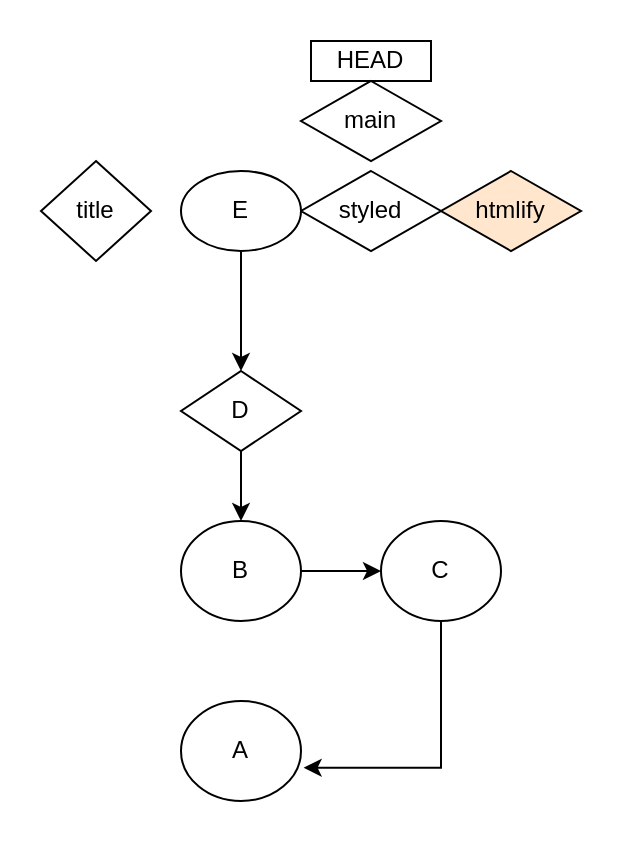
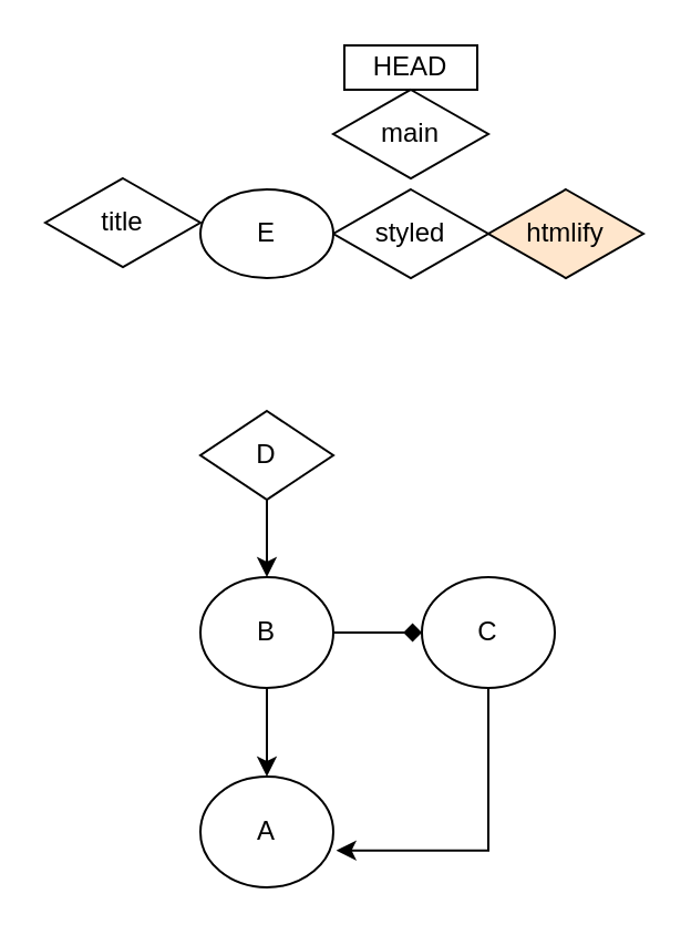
- <mxCell id="13" value="title" style="rhombus;whiteSpace=wrap;html=1;" vertex="1" parent="1"><mxGeometry x="20" y="80" width="55" height="50" as="geometry" /></mxCell>
+ <mxCell id="13" value="title" style="rhombus;whiteSpace=wrap;html=1;" vertex="1" parent="1"><mxGeometry x="20" y="80" width="70" height="40" as="geometry" /></mxCell>
- <mxCell id="14" value="" style="edgeStyle=orthogonalEdgeStyle;rounded=0;orthogonalLoop=1;jettySize=auto;html=1;" edge="1" parent="1" source="15" target="12"><mxGeometry relative="1" as="geometry" /></mxCell>
- <mxCell id="4" style="edgeStyle=orthogonalEdgeStyle;rounded=0;orthogonalLoop=1;jettySize=auto;html=1;entryX=0;entryY=0.5;entryDx=0;entryDy=0;" edge="1" parent="1" source="5" target="6"><mxGeometry relative="1" as="geometry" /></mxCell>
+ <mxCell id="4" style="edgeStyle=orthogonalEdgeStyle;rounded=0;orthogonalLoop=1;jettySize=auto;html=1;entryX=0;entryY=0.5;entryDx=0;entryDy=0;endArrow=diamond;" edge="1" parent="1" source="5" target="6"><mxGeometry relative="1" as="geometry" /></mxCell>
+ <mxCell id="3" value="" style="edgeStyle=orthogonalEdgeStyle;rounded=0;orthogonalLoop=1;jettySize=auto;html=1;" edge="1" parent="1" source="5" target="2"><mxGeometry relative="1" as="geometry" /></mxCell>
